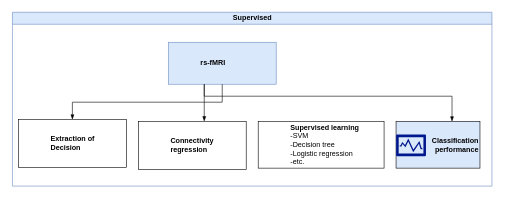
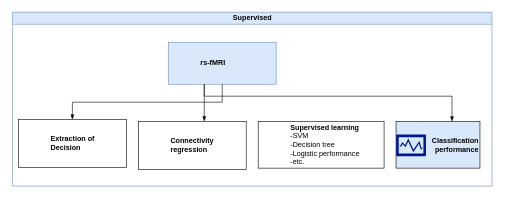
- <mxCell id="9" value="Supervised learning&lt;br&gt;&lt;span style=&quot;font-weight: normal&quot;&gt;-SVM&lt;br&gt;-Decision tree&lt;br&gt;-Logistic regression&lt;br&gt;-etc.&lt;/span&gt;" style="label;image=https://cdn3.iconfinder.com/data/icons/user-avatars-1/512/users-2-128.png;whiteSpace=wrap;html=1;rounded=0;glass=0;" parent="2" vertex="1"><mxGeometry x="410" y="182" width="210" height="78" as="geometry" /></mxCell>
+ <mxCell id="9" value="Supervised learning&lt;br&gt;&lt;span style=&quot;font-weight: normal&quot;&gt;-SVM&lt;br&gt;-Decision tree&lt;br&gt;-Logistic performance&lt;br&gt;-etc.&lt;/span&gt;" style="label;image=https://cdn3.iconfinder.com/data/icons/user-avatars-1/512/users-2-128.png;whiteSpace=wrap;html=1;rounded=0;glass=0;" parent="2" vertex="1"><mxGeometry x="410" y="182" width="210" height="78" as="geometry" /></mxCell>
